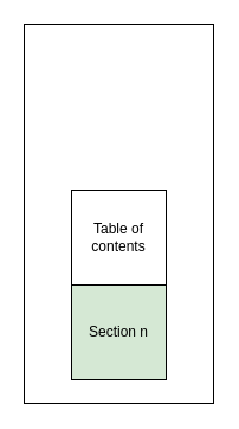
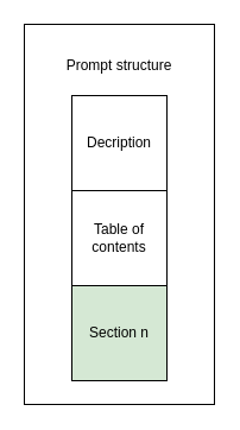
+ <mxCell id="6" value="Prompt structure" style="text;html=1;strokeColor=none;fillColor=none;align=center;verticalAlign=middle;whiteSpace=wrap;rounded=0;" vertex="1" parent="1"><mxGeometry x="30" y="40" width="140" height="30" as="geometry" /></mxCell>
+ <mxCell id="3" value="Decription" style="whiteSpace=wrap;html=1;aspect=fixed;" vertex="1" parent="1"><mxGeometry x="60" y="80" width="80" height="80" as="geometry" /></mxCell>
